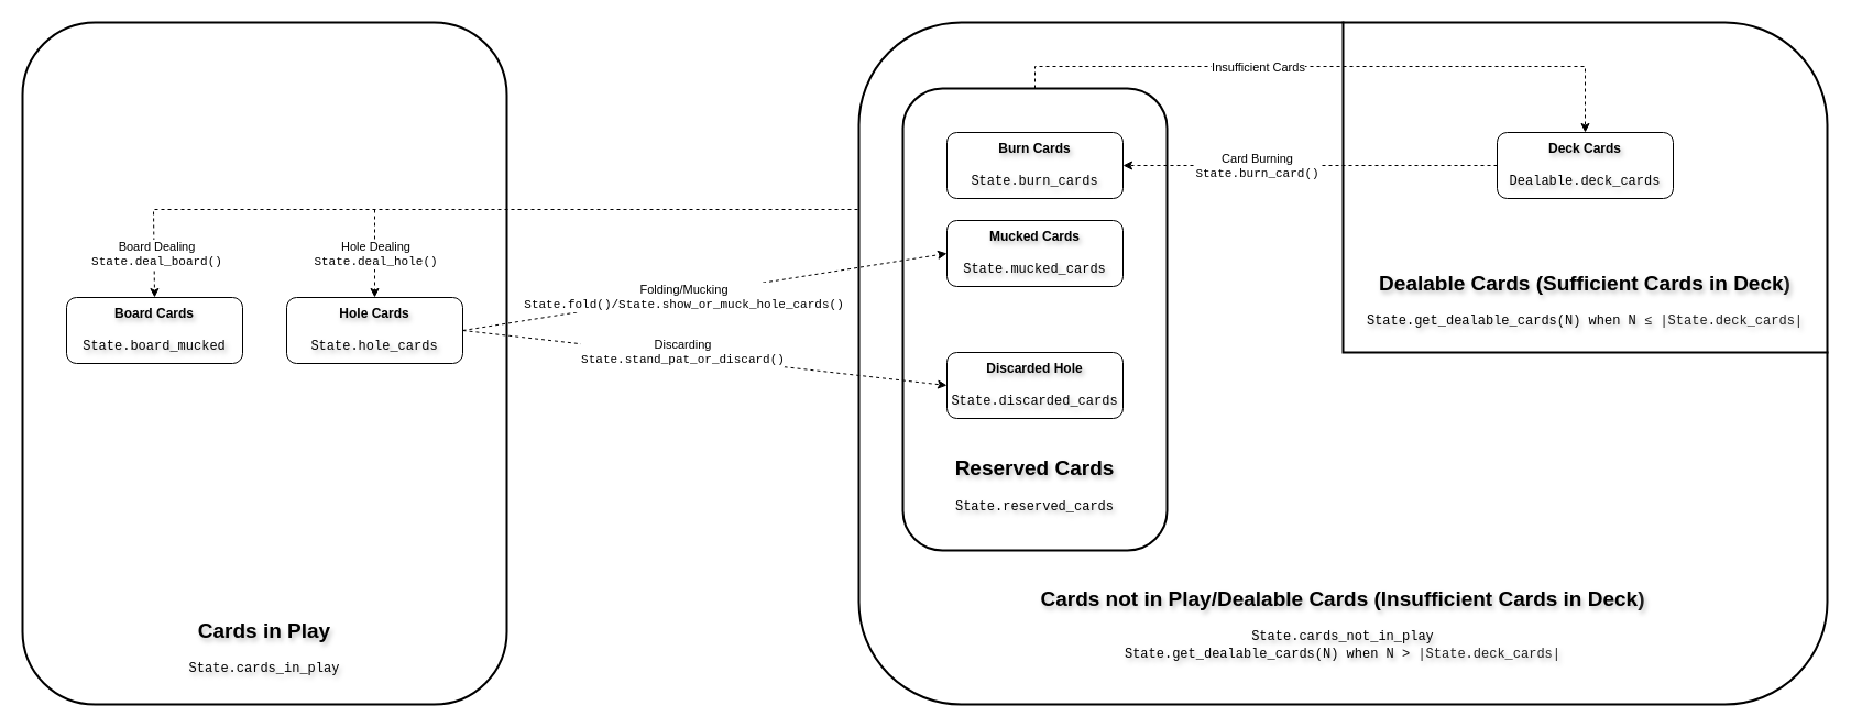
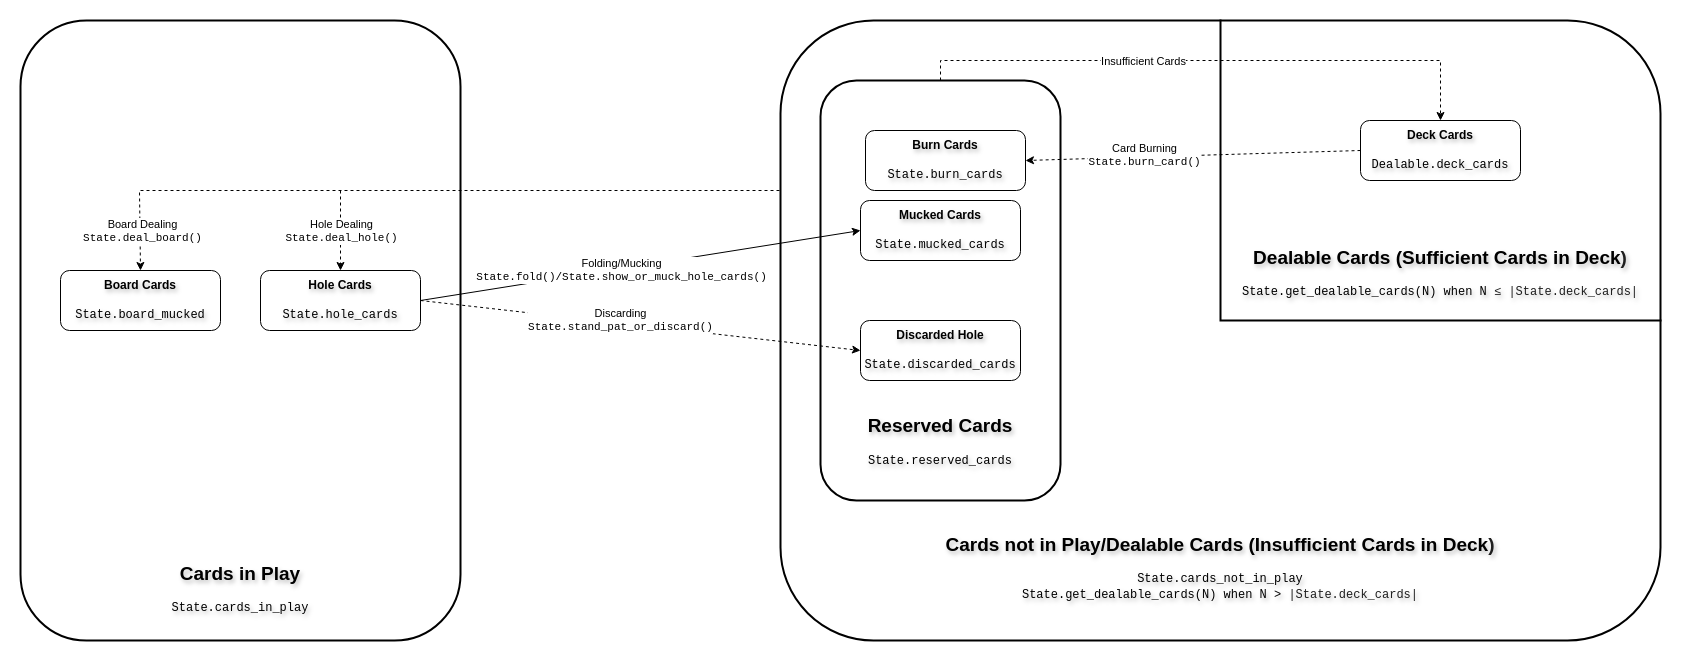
- <mxCell id="10" value="&lt;b&gt;Burn Cards&lt;/b&gt;&lt;div&gt;&lt;br&gt;&lt;div&gt;&lt;font face=&quot;Courier New&quot;&gt;State.burn_cards&lt;/font&gt;&lt;/div&gt;&lt;/div&gt;" style="rounded=1;whiteSpace=wrap;html=1;textShadow=1;labelBackgroundColor=none;" parent="1" vertex="1"><mxGeometry x="860" y="120" width="160" height="60" as="geometry" /></mxCell>
+ <mxCell id="10" value="&lt;b&gt;Burn Cards&lt;/b&gt;&lt;div&gt;&lt;br&gt;&lt;div&gt;&lt;font face=&quot;Courier New&quot;&gt;State.burn_cards&lt;/font&gt;&lt;/div&gt;&lt;/div&gt;" style="rounded=1;whiteSpace=wrap;html=1;textShadow=1;labelBackgroundColor=none;" parent="1" vertex="1"><mxGeometry x="865" y="130" width="160" height="60" as="geometry" /></mxCell>
- <mxCell id="20" value="" style="endArrow=classic;html=1;rounded=0;entryX=0;entryY=0.5;entryDx=0;entryDy=0;dashed=1;textShadow=1;labelBackgroundColor=none;exitX=1;exitY=0.5;exitDx=0;exitDy=0;" parent="1" source="12" target="9" edge="1"><mxGeometry width="50" height="50" relative="1" as="geometry"><mxPoint x="980" y="350" as="sourcePoint" /><mxPoint x="1030" y="260" as="targetPoint" /></mxGeometry></mxCell>
+ <mxCell id="20" value="" style="endArrow=classic;html=1;rounded=0;entryX=0;entryY=0.5;entryDx=0;entryDy=0;dashed=0;textShadow=1;labelBackgroundColor=none;exitX=1;exitY=0.5;exitDx=0;exitDy=0;" parent="1" source="12" target="9" edge="1"><mxGeometry width="50" height="50" relative="1" as="geometry"><mxPoint x="980" y="350" as="sourcePoint" /><mxPoint x="1030" y="260" as="targetPoint" /></mxGeometry></mxCell>
